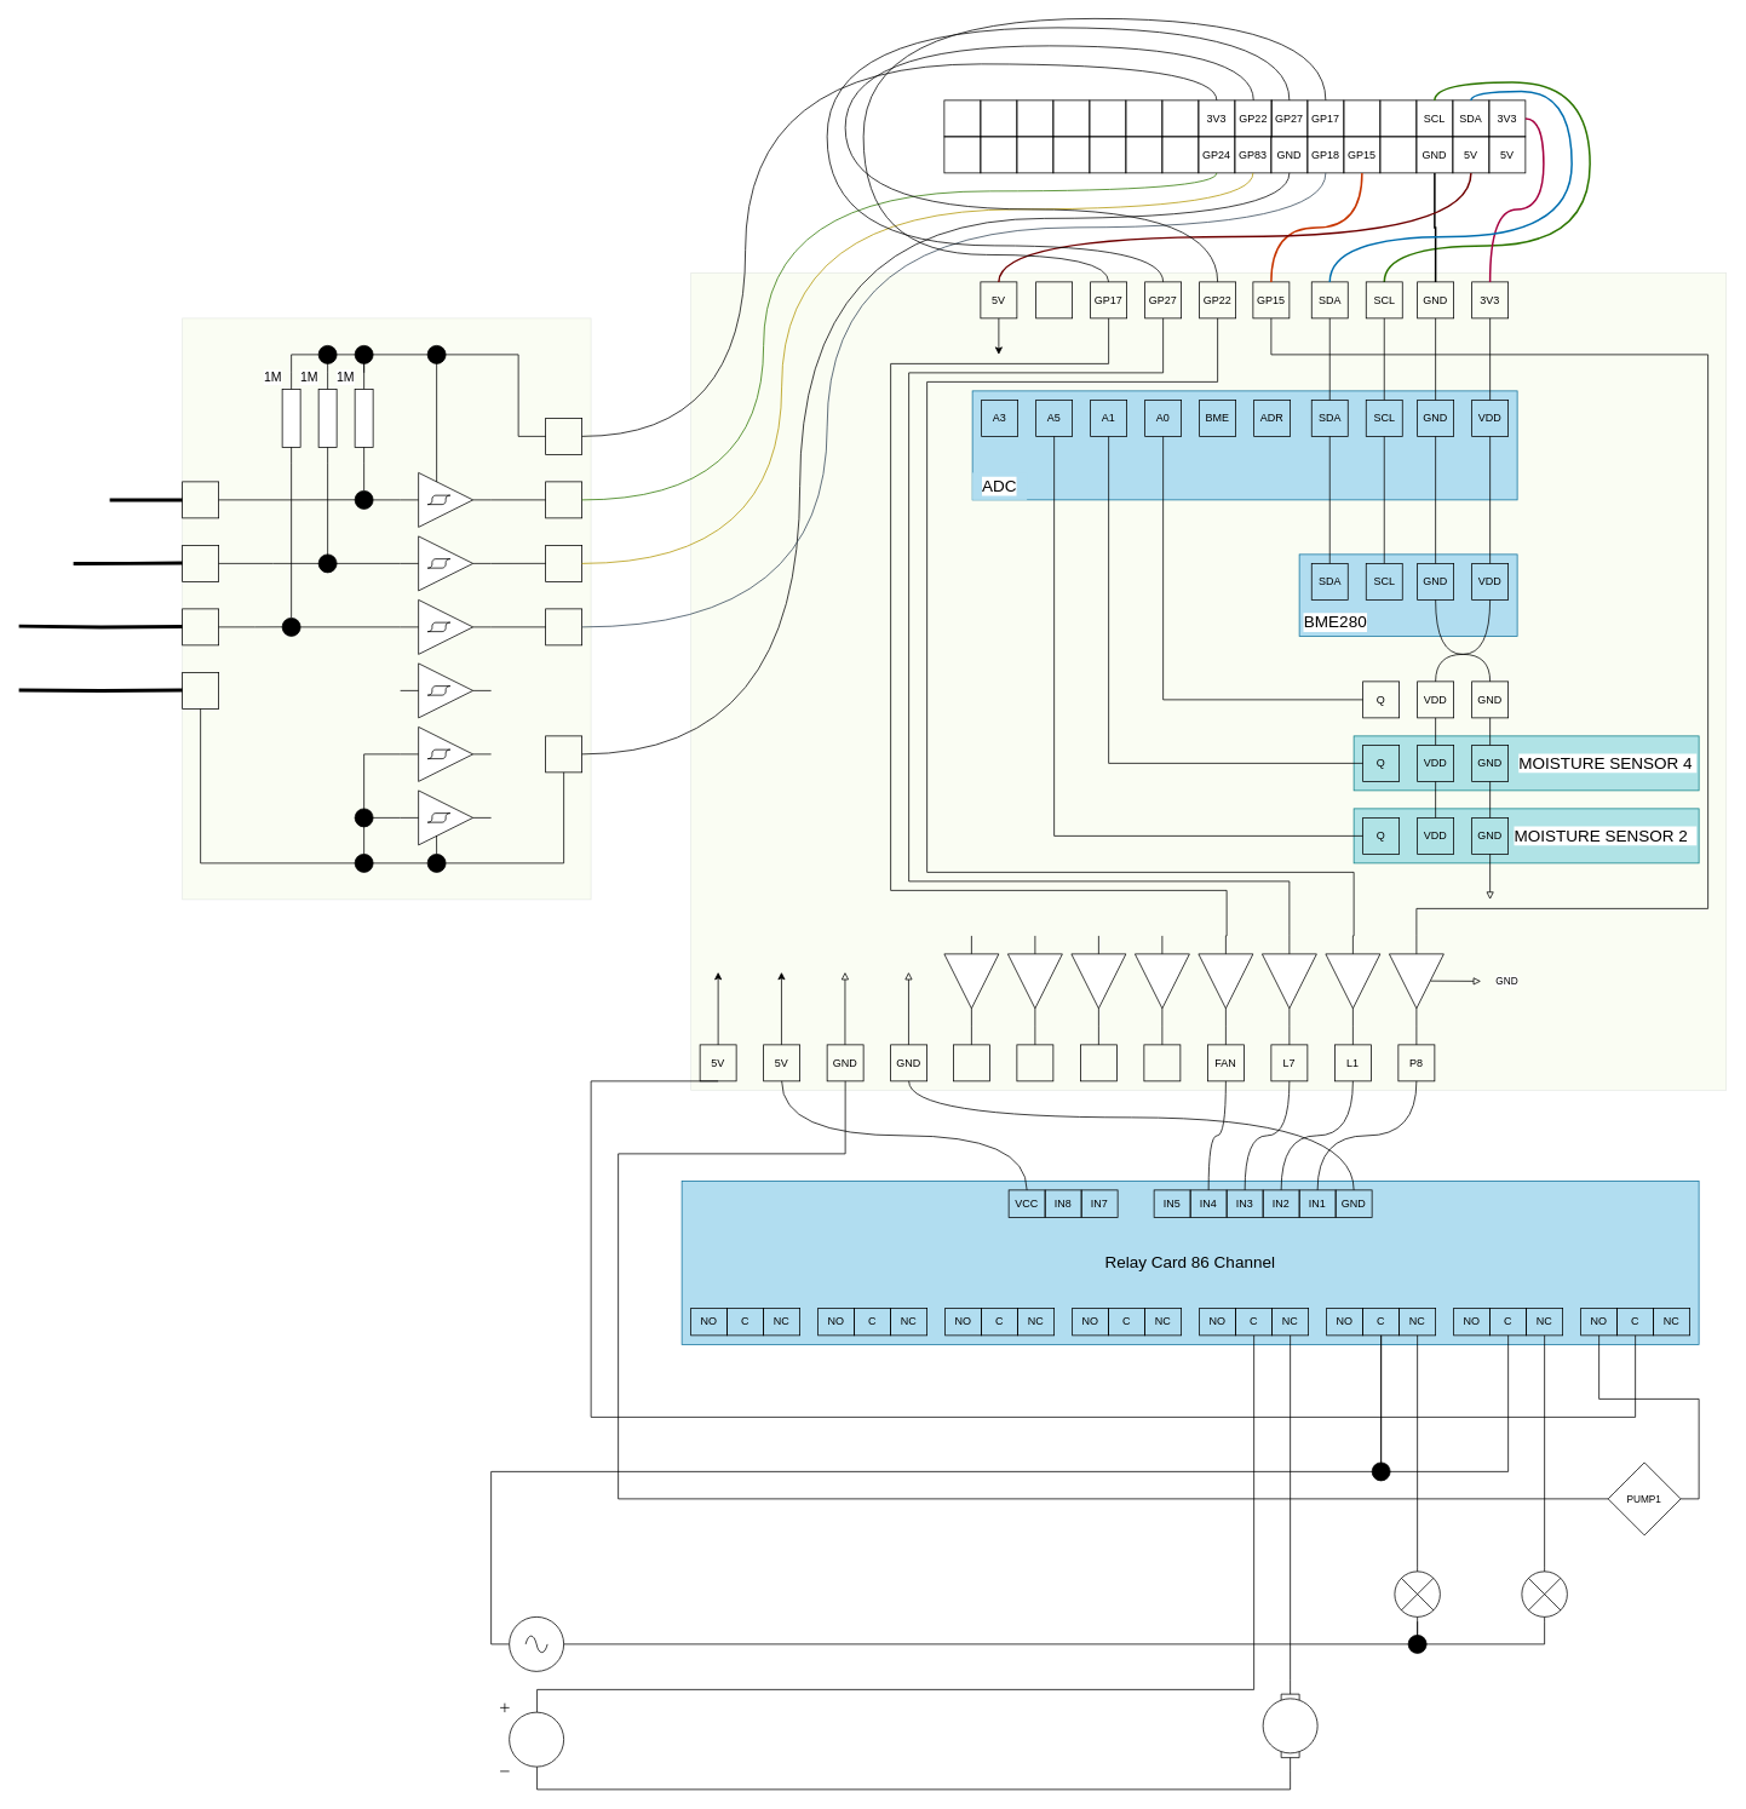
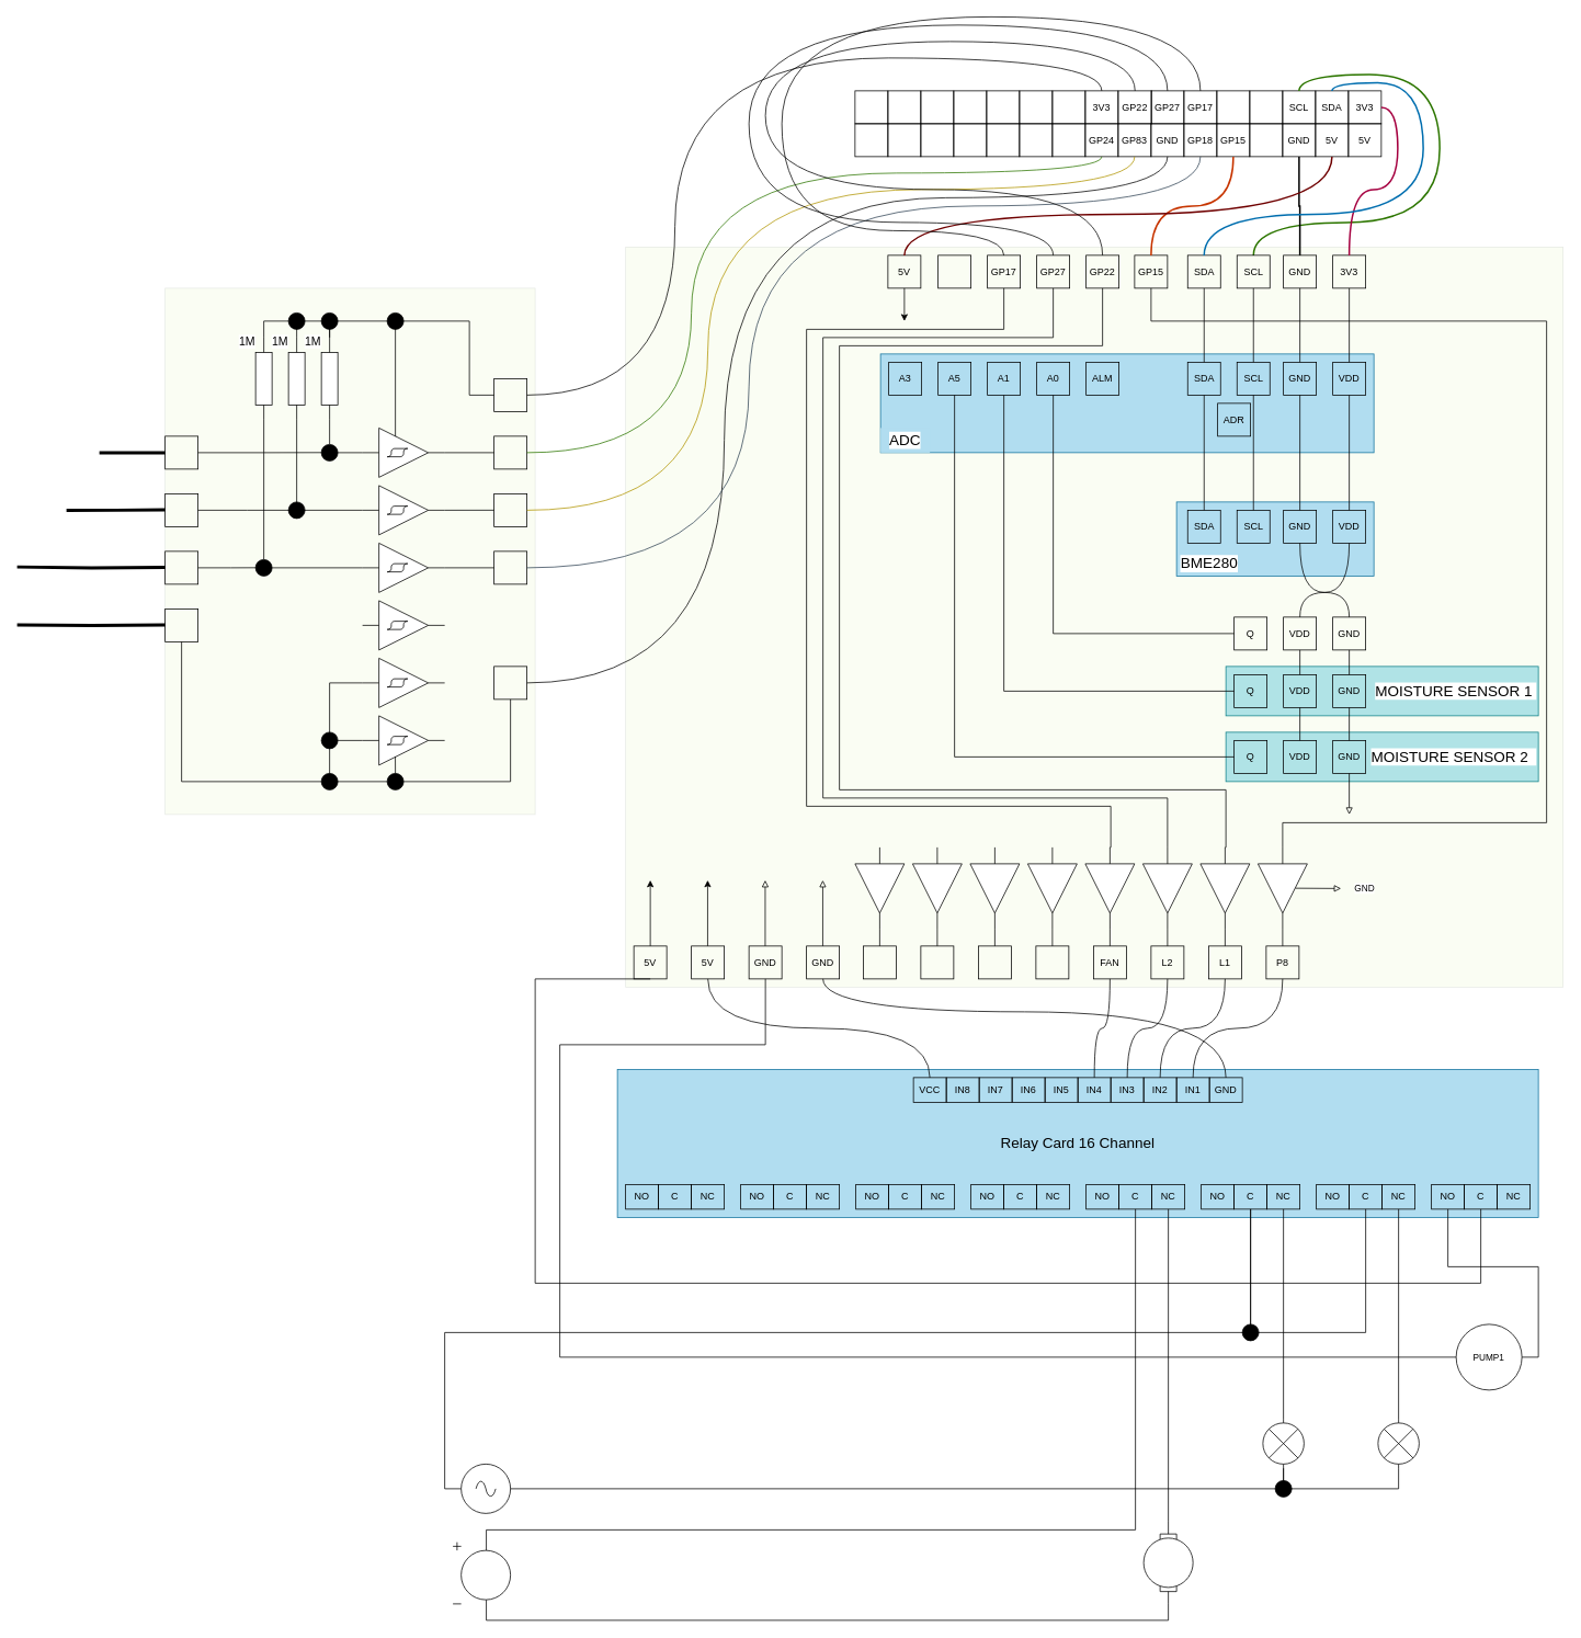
- <mxCell id="104" value="BME" style="shape=stencil(rZPBDoIwDIafZve5Ee8G9T3KqLIwNjKmyNs7qDESmAdCwqX/R7+ypTCZdxW0yAS30CCTZyaERwPD4agqsBZNDCKtCGVU9bMKuhZVoOgJXkNhkEgXvKux12X49GtboddhpPLC+Cm+Mz4yVy7OUkE7283ID48y0Db28hfJBA0ZqOJUtdHfYEBP6YFSJq4btdleWj7Tir202XatzGOSuniZF6Dqu3cPWy67kuzmPK6AL9bG0FL8OaYftylxb3xtAefLmdIm504nWnz4lNLPMQVv);whiteSpace=wrap;html=1;points=[[0,0.5,0,0,0],[0.5,0,0,0,0],[0.5,1,0,0,0],[1,0.5,0,0,0]];" parent="1" vertex="1"><mxGeometry x="1320" y="440" width="40" height="40" as="geometry" /></mxCell>
+ <mxCell id="104" value="ALM" style="shape=stencil(rZPBDoIwDIafZve5Ee8G9T3KqLIwNjKmyNs7qDESmAdCwqX/R7+ypTCZdxW0yAS30CCTZyaERwPD4agqsBZNDCKtCGVU9bMKuhZVoOgJXkNhkEgXvKux12X49GtboddhpPLC+Cm+Mz4yVy7OUkE7283ID48y0Db28hfJBA0ZqOJUtdHfYEBP6YFSJq4btdleWj7Tir202XatzGOSuniZF6Dqu3cPWy67kuzmPK6AL9bG0FL8OaYftylxb3xtAefLmdIm504nWnz4lNLPMQVv);whiteSpace=wrap;html=1;points=[[0,0.5,0,0,0],[0.5,0,0,0,0],[0.5,1,0,0,0],[1,0.5,0,0,0]];" parent="1" vertex="1"><mxGeometry x="1320" y="440" width="40" height="40" as="geometry" /></mxCell>
- <mxCell id="103" value="ADR" style="shape=stencil(rZPBDoIwDIafZve5Ee8G9T3KqLIwNjKmyNs7qDESmAdCwqX/R7+ypTCZdxW0yAS30CCTZyaERwPD4agqsBZNDCKtCGVU9bMKuhZVoOgJXkNhkEgXvKux12X49GtboddhpPLC+Cm+Mz4yVy7OUkE7283ID48y0Db28hfJBA0ZqOJUtdHfYEBP6YFSJq4btdleWj7Tir202XatzGOSuniZF6Dqu3cPWy67kuzmPK6AL9bG0FL8OaYftylxb3xtAefLmdIm504nWnz4lNLPMQVv);whiteSpace=wrap;html=1;points=[[0,0.5,0,0,0],[0.5,0,0,0,0],[0.5,1,0,0,0],[1,0.5,0,0,0]];" parent="1" vertex="1"><mxGeometry x="1380" y="440" width="40" height="40" as="geometry" /></mxCell>
+ <mxCell id="103" value="ADR" style="shape=stencil(rZPBDoIwDIafZve5Ee8G9T3KqLIwNjKmyNs7qDESmAdCwqX/R7+ypTCZdxW0yAS30CCTZyaERwPD4agqsBZNDCKtCGVU9bMKuhZVoOgJXkNhkEgXvKux12X49GtboddhpPLC+Cm+Mz4yVy7OUkE7283ID48y0Db28hfJBA0ZqOJUtdHfYEBP6YFSJq4btdleWj7Tir202XatzGOSuniZF6Dqu3cPWy67kuzmPK6AL9bG0FL8OaYftylxb3xtAefLmdIm504nWnz4lNLPMQVv);whiteSpace=wrap;html=1;points=[[0,0.5,0,0,0],[0.5,0,0,0,0],[0.5,1,0,0,0],[1,0.5,0,0,0]];" parent="1" vertex="1"><mxGeometry x="1480" y="490" width="40" height="40" as="geometry" /></mxCell>
- <mxCell id="4" value="&lt;div style=&quot;font-size: 18px;&quot;&gt;MOISTURE SENSOR 4&amp;nbsp;&lt;/div&gt;" style="rounded=0;whiteSpace=wrap;html=1;fontFamily=Helvetica;fontSize=11;labelBackgroundColor=default;align=right;fillColor=#b0e3e6;strokeColor=#0e8088;" parent="1" vertex="1"><mxGeometry x="1490" y="810" width="380" height="60" as="geometry" /></mxCell>
+ <mxCell id="4" value="&lt;div style=&quot;font-size: 18px;&quot;&gt;MOISTURE SENSOR 1&amp;nbsp;&lt;/div&gt;" style="rounded=0;whiteSpace=wrap;html=1;fontFamily=Helvetica;fontSize=11;labelBackgroundColor=default;align=right;fillColor=#b0e3e6;strokeColor=#0e8088;" parent="1" vertex="1"><mxGeometry x="1490" y="810" width="380" height="60" as="geometry" /></mxCell>
- <mxCell id="169" value="L7" style="shape=stencil(rZPBDoIwDIafZve5Ee8G9T3KqLIwNjKmyNs7qDESmAdCwqX/R7+ypTCZdxW0yAS30CCTZyaERwPD4agqsBZNDCKtCGVU9bMKuhZVoOgJXkNhkEgXvKux12X49GtboddhpPLC+Cm+Mz4yVy7OUkE7283ID48y0Db28hfJBA0ZqOJUtdHfYEBP6YFSJq4btdleWj7Tir202XatzGOSuniZF6Dqu3cPWy67kuzmPK6AL9bG0FL8OaYftylxb3xtAefLmdIm504nWnz4lNLPMQVv);whiteSpace=wrap;html=1;points=[[0,0.5,0,0,0],[0.5,0,0,0,0],[0.5,1,0,0,0],[1,0.5,0,0,0]];" parent="1" vertex="1"><mxGeometry x="1399" y="1150" width="40" height="40" as="geometry" /></mxCell>
+ <mxCell id="169" value="L2" style="shape=stencil(rZPBDoIwDIafZve5Ee8G9T3KqLIwNjKmyNs7qDESmAdCwqX/R7+ypTCZdxW0yAS30CCTZyaERwPD4agqsBZNDCKtCGVU9bMKuhZVoOgJXkNhkEgXvKux12X49GtboddhpPLC+Cm+Mz4yVy7OUkE7283ID48y0Db28hfJBA0ZqOJUtdHfYEBP6YFSJq4btdleWj7Tir202XatzGOSuniZF6Dqu3cPWy67kuzmPK6AL9bG0FL8OaYftylxb3xtAefLmdIm504nWnz4lNLPMQVv);whiteSpace=wrap;html=1;points=[[0,0.5,0,0,0],[0.5,0,0,0,0],[0.5,1,0,0,0],[1,0.5,0,0,0]];" parent="1" vertex="1"><mxGeometry x="1399" y="1150" width="40" height="40" as="geometry" /></mxCell>
+ <mxCell id="14" value="IN6" style="text;strokeColor=default;align=center;fillColor=none;html=1;verticalAlign=middle;whiteSpace=wrap;rounded=0;" parent="10" vertex="1"><mxGeometry x="120" width="40" height="30" as="geometry" /></mxCell>
- <mxCell id="9" value="&lt;font style=&quot;font-size: 18px;&quot;&gt;Relay Card 86 Channel&lt;/font&gt;" style="rounded=0;whiteSpace=wrap;html=1;fillColor=#b1ddf0;strokeColor=#10739e;" parent="1" vertex="1"><mxGeometry x="750" y="1300" width="1120" height="180" as="geometry" /></mxCell>
+ <mxCell id="9" value="&lt;font style=&quot;font-size: 18px;&quot;&gt;Relay Card 16 Channel&lt;/font&gt;" style="rounded=0;whiteSpace=wrap;html=1;fillColor=#b1ddf0;strokeColor=#10739e;" parent="1" vertex="1"><mxGeometry x="750" y="1300" width="1120" height="180" as="geometry" /></mxCell>
- <mxCell id="245" value="PUMP1" style="rhombus;whiteSpace=wrap;html=1;aspect=fixed;fontFamily=Helvetica;fontSize=11;fontColor=default;labelBackgroundColor=default;" vertex="1" parent="1"><mxGeometry x="1770" y="1610" width="80" height="80" as="geometry" /></mxCell>
+ <mxCell id="245" value="PUMP1" style="ellipse;whiteSpace=wrap;html=1;aspect=fixed;fontFamily=Helvetica;fontSize=11;fontColor=default;labelBackgroundColor=default;" vertex="1" parent="1"><mxGeometry x="1770" y="1610" width="80" height="80" as="geometry" /></mxCell>
